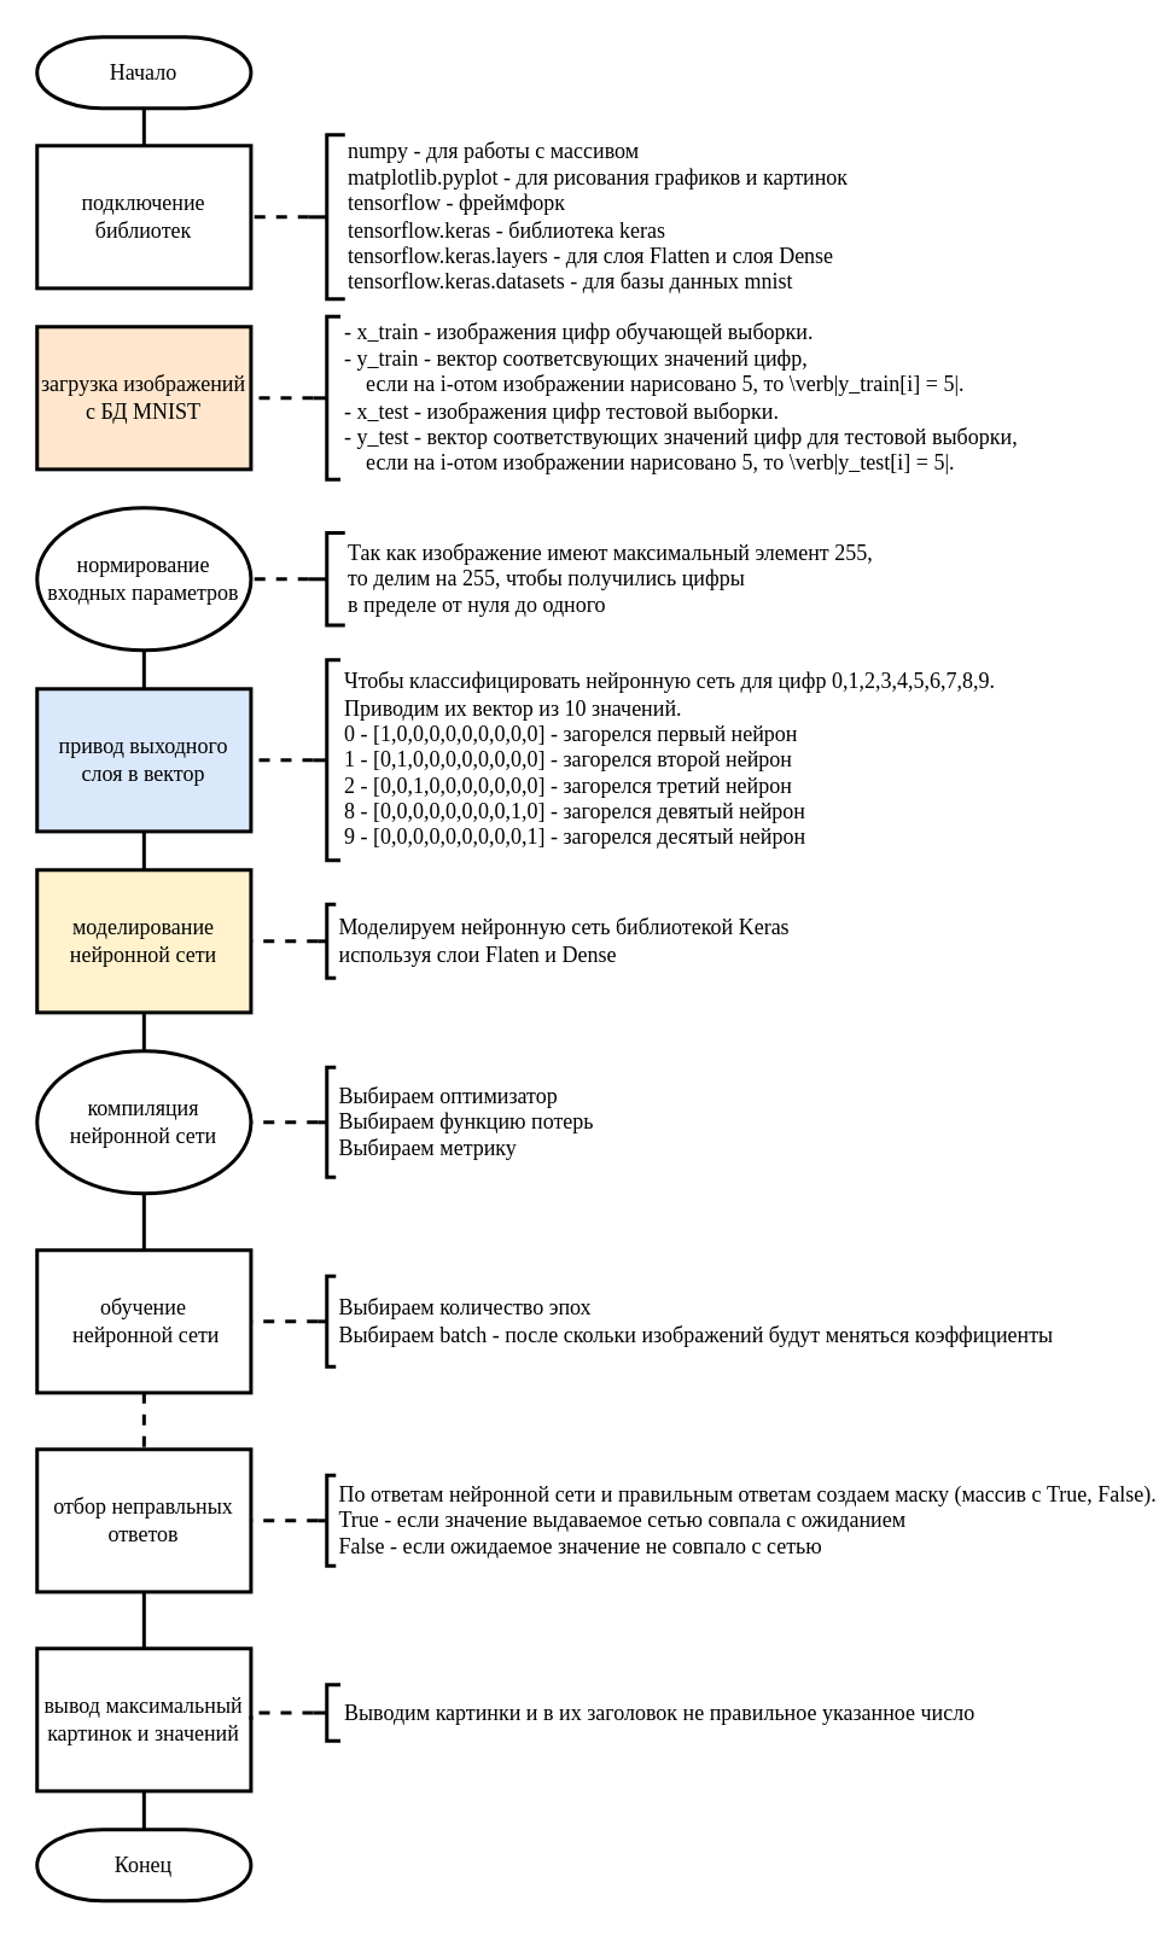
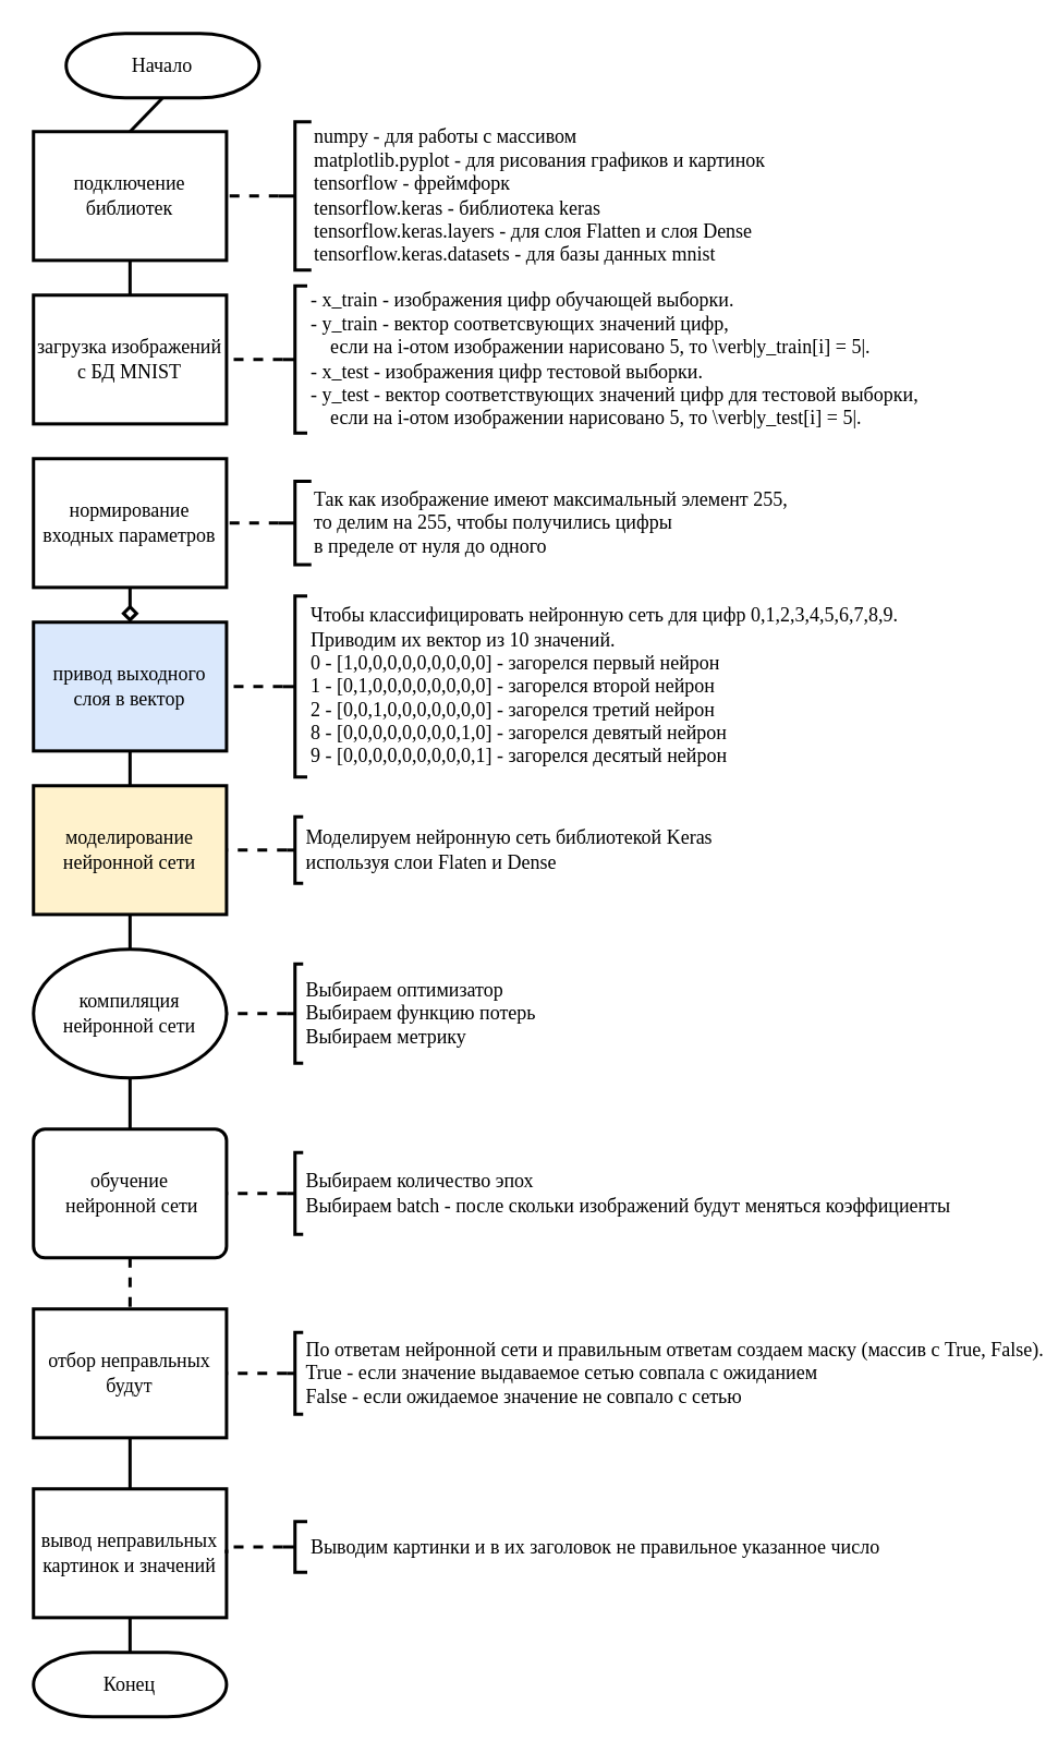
- <mxCell id="3" value="Начало" style="strokeWidth=2;html=1;shape=mxgraph.flowchart.terminator;whiteSpace=wrap;fontFamily=Times New Roman;" vertex="1" parent="1"><mxGeometry x="20" y="20" width="118.11" height="39.37" as="geometry" /></mxCell>
+ <mxCell id="3" value="Начало" style="strokeWidth=2;html=1;shape=mxgraph.flowchart.terminator;whiteSpace=wrap;fontFamily=Times New Roman;" vertex="1" parent="1"><mxGeometry x="40" y="20" width="118.11" height="39.37" as="geometry" /></mxCell>
+ <mxCell id="4" style="edgeStyle=none;rounded=0;orthogonalLoop=1;jettySize=auto;html=1;exitX=0.5;exitY=1;exitDx=0;exitDy=0;entryX=0.5;entryY=0;entryDx=0;entryDy=0;endArrow=none;endFill=0;strokeWidth=2;fontFamily=Times New Roman;" edge="1" parent="1" source="5" target="6"><mxGeometry relative="1" as="geometry" /></mxCell>
- <mxCell id="6" value="загрузка изображений c БД MNIST" style="rounded=0;whiteSpace=wrap;html=1;absoluteArcSize=1;arcSize=14;strokeWidth=2;fontFamily=Times New Roman;fillColor=#ffe6cc;" vertex="1" parent="1"><mxGeometry x="20" y="180" width="118.11" height="78.74" as="geometry" /></mxCell>
+ <mxCell id="6" value="загрузка изображений c БД MNIST" style="rounded=0;whiteSpace=wrap;html=1;absoluteArcSize=1;arcSize=14;strokeWidth=2;fontFamily=Times New Roman;" vertex="1" parent="1"><mxGeometry x="20" y="180" width="118.11" height="78.74" as="geometry" /></mxCell>
- <mxCell id="8" value="нормирование входных параметров" style="ellipse;whiteSpace=wrap;html=1;absoluteArcSize=1;arcSize=14;strokeWidth=2;fontFamily=Times New Roman;" vertex="1" parent="1"><mxGeometry x="20" y="280" width="118.11" height="78.74" as="geometry" /></mxCell>
+ <mxCell id="8" value="нормирование входных параметров" style="rounded=0;whiteSpace=wrap;html=1;absoluteArcSize=1;arcSize=14;strokeWidth=2;fontFamily=Times New Roman;" vertex="1" parent="1"><mxGeometry x="20" y="280" width="118.11" height="78.74" as="geometry" /></mxCell>
- <mxCell id="7" style="edgeStyle=none;rounded=0;orthogonalLoop=1;jettySize=auto;html=1;exitX=0.5;exitY=1;exitDx=0;exitDy=0;entryX=0.5;entryY=0;entryDx=0;entryDy=0;endArrow=none;endFill=0;strokeWidth=2;fontFamily=Times New Roman;" edge="1" parent="1" source="8" target="10"><mxGeometry relative="1" as="geometry" /></mxCell>
+ <mxCell id="7" style="edgeStyle=none;rounded=0;orthogonalLoop=1;jettySize=auto;html=1;exitX=0.5;exitY=1;exitDx=0;exitDy=0;entryX=0.5;entryY=0;entryDx=0;entryDy=0;endArrow=diamond;endFill=0;strokeWidth=2;fontFamily=Times New Roman;" edge="1" parent="1" source="8" target="10"><mxGeometry relative="1" as="geometry" /></mxCell>
- <mxCell id="16" value="обучение&lt;br&gt;&amp;nbsp;нейронной сети" style="rounded=0;whiteSpace=wrap;html=1;absoluteArcSize=1;arcSize=14;strokeWidth=2;fontFamily=Times New Roman;" vertex="1" parent="1"><mxGeometry x="20" y="690" width="118.11" height="78.74" as="geometry" /></mxCell>
+ <mxCell id="16" value="обучение&lt;br&gt;&amp;nbsp;нейронной сети" style="whiteSpace=wrap;html=1;absoluteArcSize=1;arcSize=14;strokeWidth=2;fontFamily=Times New Roman;rounded=1;" vertex="1" parent="1"><mxGeometry x="20" y="690" width="118.11" height="78.74" as="geometry" /></mxCell>
- <mxCell id="18" value="отбор неправльных ответов" style="rounded=0;whiteSpace=wrap;html=1;absoluteArcSize=1;arcSize=14;strokeWidth=2;fontFamily=Times New Roman;" vertex="1" parent="1"><mxGeometry x="20" y="800" width="118.11" height="78.74" as="geometry" /></mxCell>
+ <mxCell id="18" value="отбор неправльных будут" style="rounded=0;whiteSpace=wrap;html=1;absoluteArcSize=1;arcSize=14;strokeWidth=2;fontFamily=Times New Roman;" vertex="1" parent="1"><mxGeometry x="20" y="800" width="118.11" height="78.74" as="geometry" /></mxCell>
- <mxCell id="20" value="вывод максимальный картинок и значений" style="rounded=0;whiteSpace=wrap;html=1;absoluteArcSize=1;arcSize=14;strokeWidth=2;fontFamily=Times New Roman;" vertex="1" parent="1"><mxGeometry x="20" y="910" width="118.11" height="78.74" as="geometry" /></mxCell>
+ <mxCell id="20" value="вывод неправильных картинок и значений" style="rounded=0;whiteSpace=wrap;html=1;absoluteArcSize=1;arcSize=14;strokeWidth=2;fontFamily=Times New Roman;" vertex="1" parent="1"><mxGeometry x="20" y="910" width="118.11" height="78.74" as="geometry" /></mxCell>
